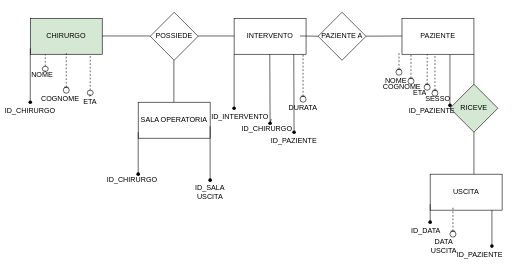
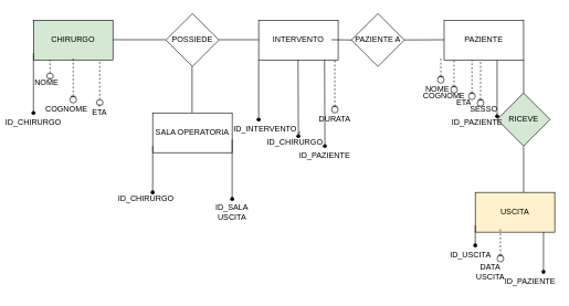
- <mxCell id="16" value="USCITA" style="rounded=0;whiteSpace=wrap;html=1;" vertex="1" parent="1"><mxGeometry x="717" y="290" width="120" height="60" as="geometry" /></mxCell>
+ <mxCell id="16" value="USCITA" style="rounded=0;whiteSpace=wrap;html=1;fillColor=#fff2cc;" vertex="1" parent="1"><mxGeometry x="717" y="290" width="120" height="60" as="geometry" /></mxCell>
- <mxCell id="48" value="ID_DATA" style="text;strokeColor=none;align=center;fillColor=none;html=1;verticalAlign=middle;whiteSpace=wrap;rounded=0;" vertex="1" parent="1"><mxGeometry x="680" y="370" width="60" height="30" as="geometry" /></mxCell>
+ <mxCell id="48" value="ID_USCITA" style="text;strokeColor=none;align=center;fillColor=none;html=1;verticalAlign=middle;whiteSpace=wrap;rounded=0;" vertex="1" parent="1"><mxGeometry x="680" y="370" width="60" height="30" as="geometry" /></mxCell>
